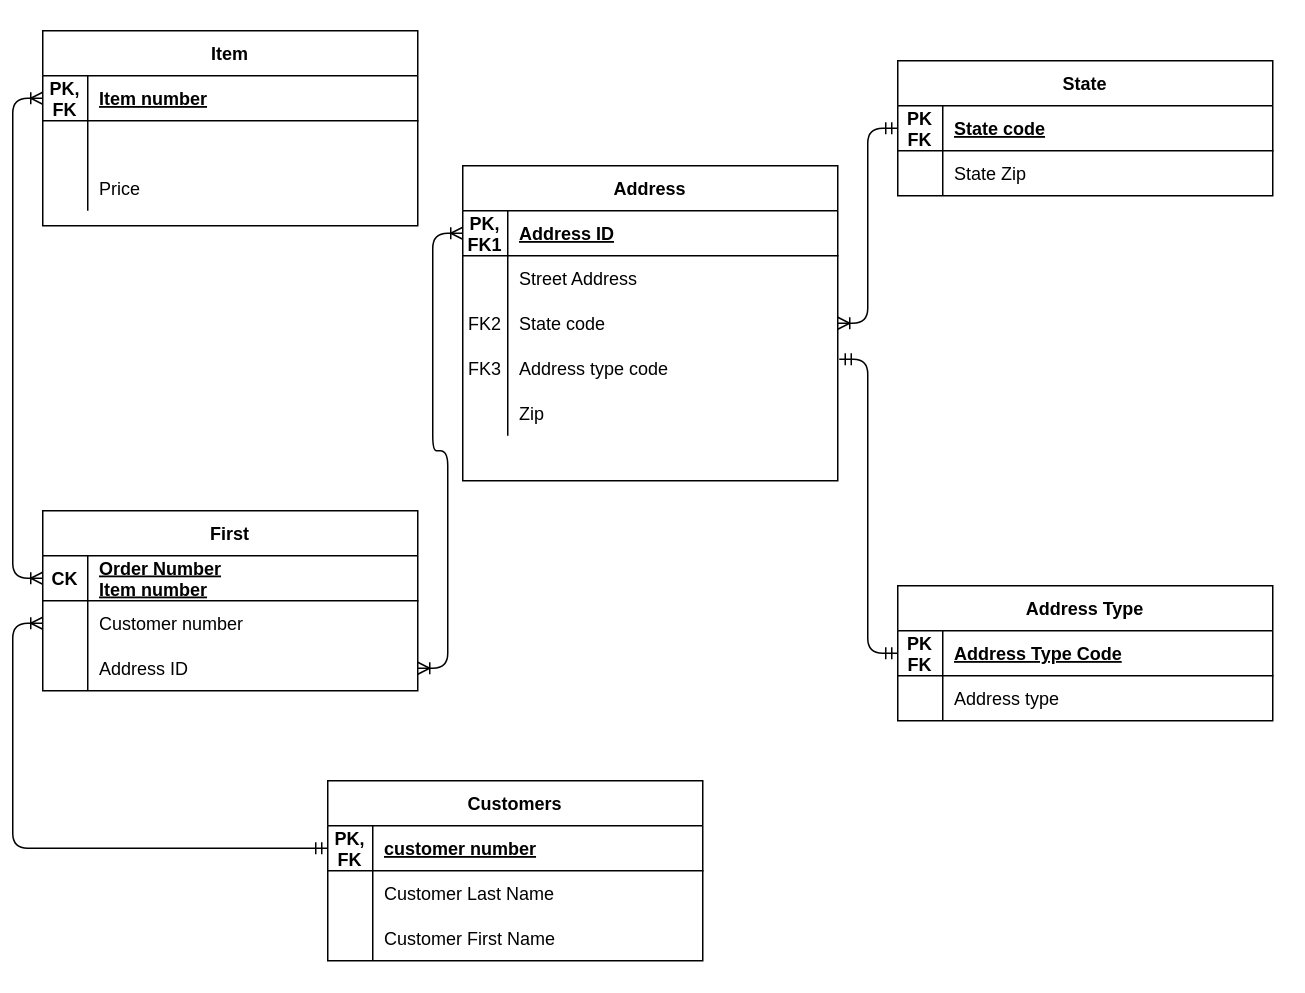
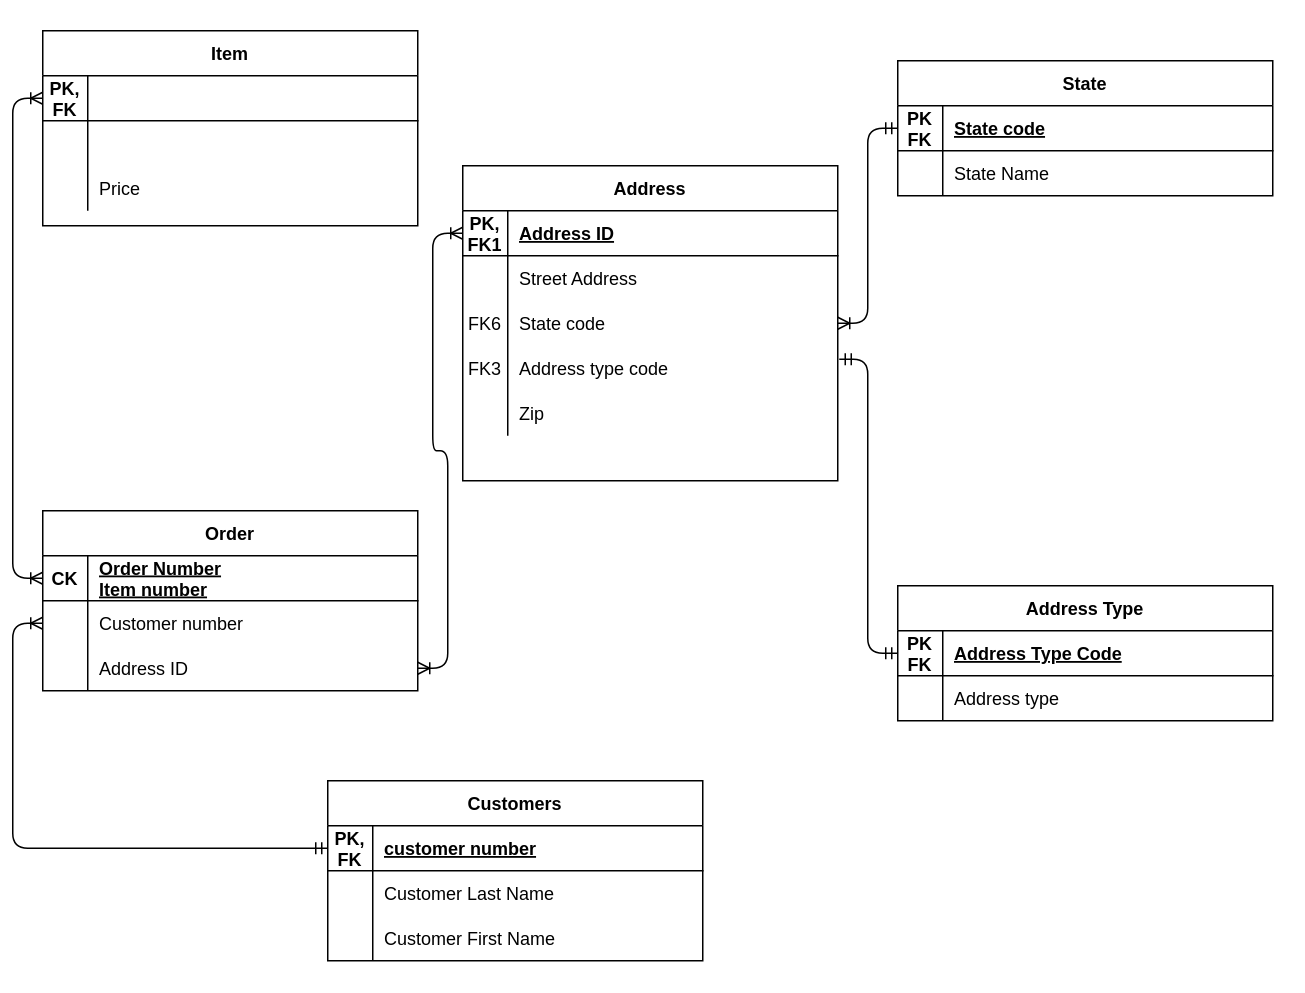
- <mxCell id="40" value="Item number" style="shape=partialRectangle;overflow=hidden;connectable=0;fillColor=none;top=0;left=0;bottom=0;right=0;align=left;spacingLeft=6;fontStyle=5;" vertex="1" parent="38"><mxGeometry x="30" width="220" height="30" as="geometry" /></mxCell>
- <mxCell id="53" value="State Zip" style="shape=partialRectangle;overflow=hidden;connectable=0;fillColor=none;top=0;left=0;bottom=0;right=0;align=left;spacingLeft=6;" vertex="1" parent="51"><mxGeometry x="30" width="220" height="30" as="geometry" /></mxCell>
+ <mxCell id="53" value="State Name" style="shape=partialRectangle;overflow=hidden;connectable=0;fillColor=none;top=0;left=0;bottom=0;right=0;align=left;spacingLeft=6;" vertex="1" parent="51"><mxGeometry x="30" width="220" height="30" as="geometry" /></mxCell>
- <mxCell id="10" value="FK2" style="shape=partialRectangle;overflow=hidden;connectable=0;fillColor=none;top=0;left=0;bottom=0;right=0;" vertex="1" parent="9"><mxGeometry width="30" height="30" as="geometry" /></mxCell>
+ <mxCell id="10" value="FK6" style="shape=partialRectangle;overflow=hidden;connectable=0;fillColor=none;top=0;left=0;bottom=0;right=0;" vertex="1" parent="9"><mxGeometry width="30" height="30" as="geometry" /></mxCell>
- <mxCell id="55" value="First" style="shape=table;startSize=30;container=1;collapsible=1;childLayout=tableLayout;fixedRows=1;rowLines=0;fontStyle=1;align=center;resizeLast=1;" vertex="1" parent="1"><mxGeometry x="20" y="340" width="250" height="120" as="geometry" /></mxCell>
+ <mxCell id="55" value="Order" style="shape=table;startSize=30;container=1;collapsible=1;childLayout=tableLayout;fixedRows=1;rowLines=0;fontStyle=1;align=center;resizeLast=1;" vertex="1" parent="1"><mxGeometry x="20" y="340" width="250" height="120" as="geometry" /></mxCell>
